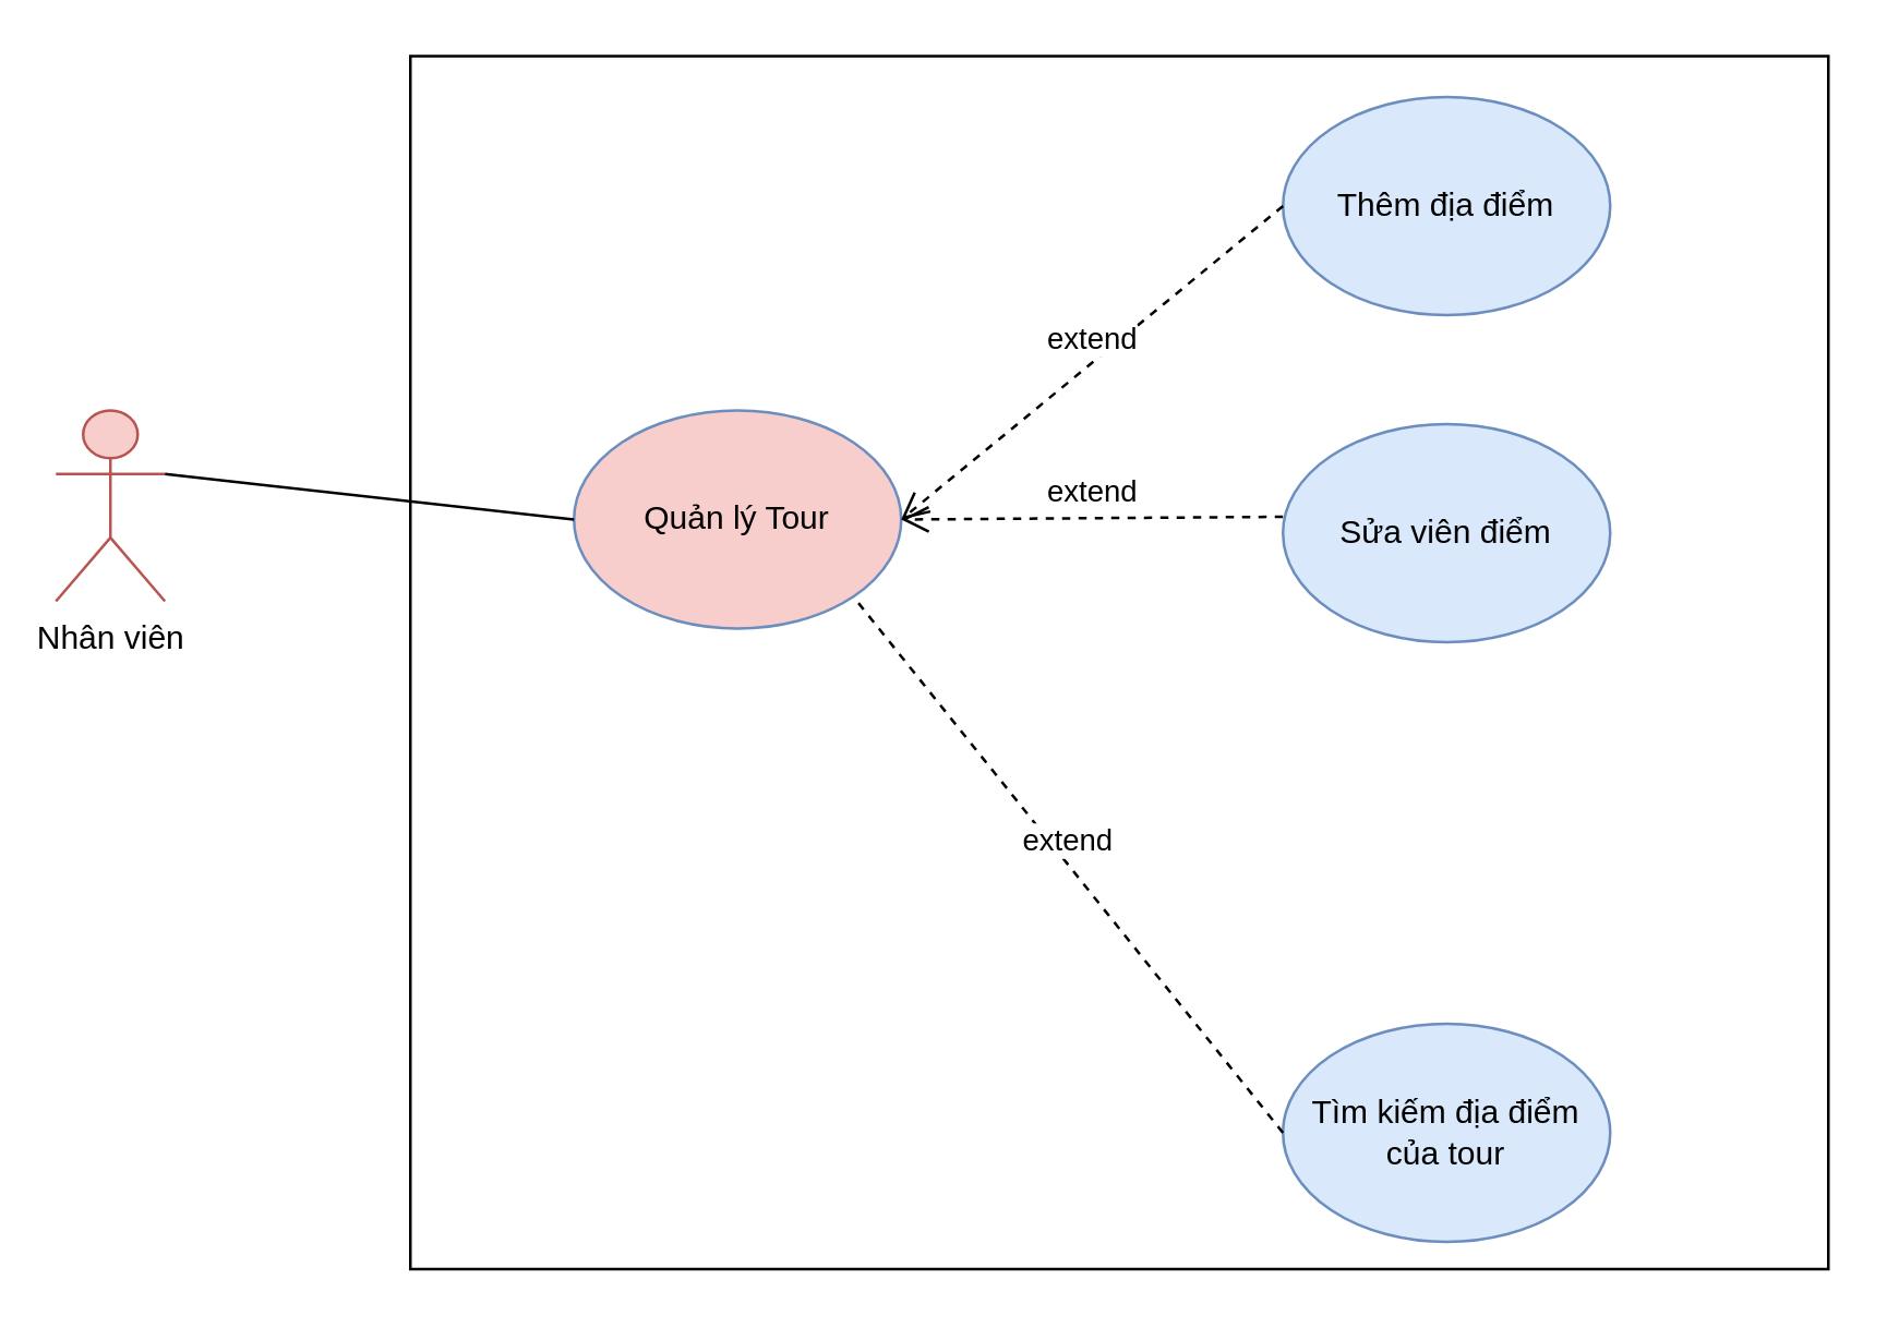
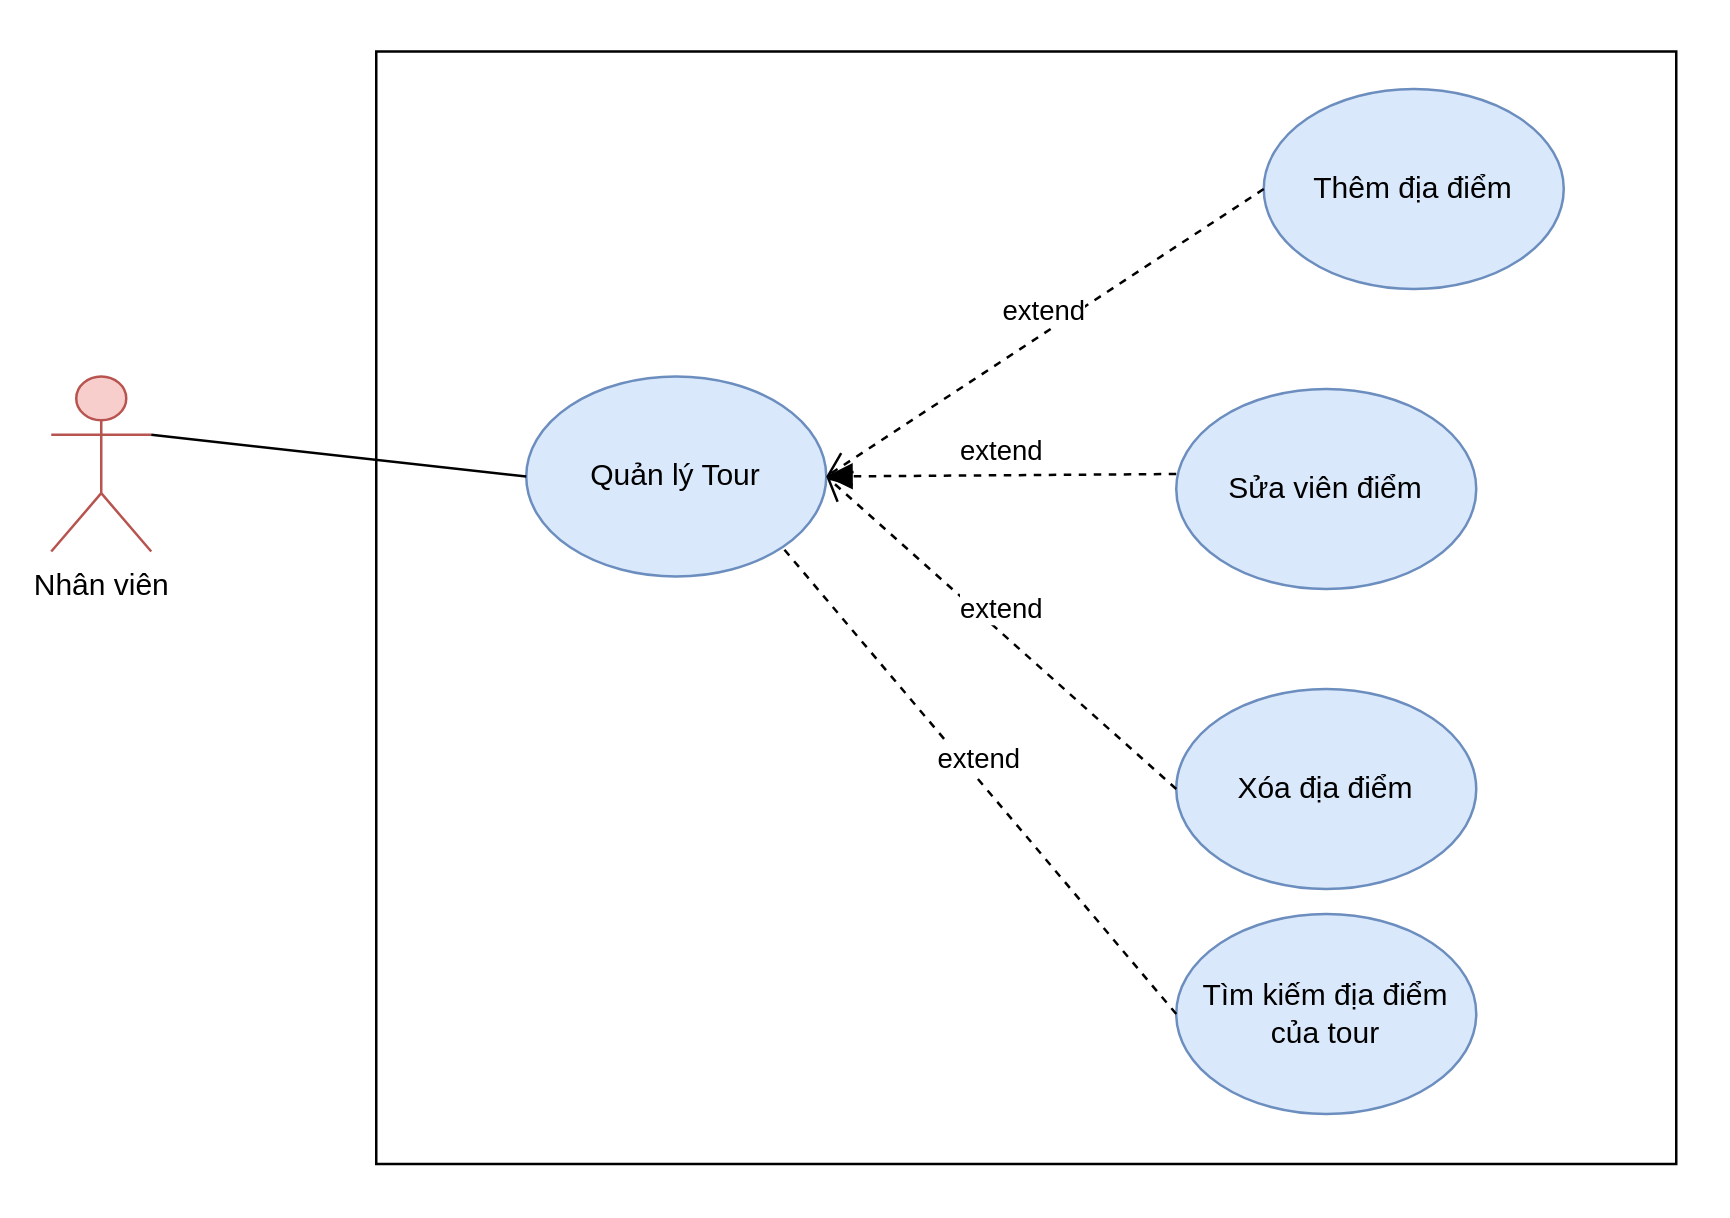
- <mxCell id="5" value="Thêm địa điểm" style="ellipse;whiteSpace=wrap;html=1;fillColor=#dae8fc;strokeColor=#6c8ebf;" parent="1" vertex="1"><mxGeometry x="470" y="35" width="120" height="80" as="geometry" /></mxCell>
+ <mxCell id="5" value="Thêm địa điểm" style="ellipse;whiteSpace=wrap;html=1;fillColor=#dae8fc;strokeColor=#6c8ebf;" parent="1" vertex="1"><mxGeometry x="505" y="35" width="120" height="80" as="geometry" /></mxCell>
- <mxCell id="4" value="Quản lý Tour" style="ellipse;whiteSpace=wrap;html=1;fillColor=#f8cecc;strokeColor=#6c8ebf;" parent="1" vertex="1"><mxGeometry x="210" y="150" width="120" height="80" as="geometry" /></mxCell>
+ <mxCell id="4" value="Quản lý Tour" style="ellipse;whiteSpace=wrap;html=1;fillColor=#dae8fc;strokeColor=#6c8ebf;" parent="1" vertex="1"><mxGeometry x="210" y="150" width="120" height="80" as="geometry" /></mxCell>
- <mxCell id="10" value="extend" style="html=1;verticalAlign=bottom;endArrow=open;dashed=1;endSize=8;exitX=0;exitY=0.425;exitDx=0;exitDy=0;exitPerimeter=0;entryX=1;entryY=0.5;entryDx=0;entryDy=0;" parent="1" source="6" target="4" edge="1"><mxGeometry relative="1" as="geometry"><mxPoint x="470" y="194.5" as="sourcePoint" /><mxPoint x="310" y="195" as="targetPoint" /></mxGeometry></mxCell>
+ <mxCell id="10" value="extend" style="html=1;verticalAlign=bottom;endArrow=block;dashed=1;endSize=8;exitX=0;exitY=0.425;exitDx=0;exitDy=0;exitPerimeter=0;entryX=1;entryY=0.5;entryDx=0;entryDy=0;" parent="1" source="6" target="4" edge="1"><mxGeometry relative="1" as="geometry"><mxPoint x="470" y="194.5" as="sourcePoint" /><mxPoint x="310" y="195" as="targetPoint" /></mxGeometry></mxCell>
+ <mxCell id="11" value="extend" style="html=1;verticalAlign=bottom;endArrow=open;dashed=1;endSize=8;exitX=0;exitY=0.5;exitDx=0;exitDy=0;entryX=1;entryY=0.5;entryDx=0;entryDy=0;" parent="1" source="7" target="4" edge="1"><mxGeometry relative="1" as="geometry"><mxPoint x="480" y="85" as="sourcePoint" /><mxPoint x="320" y="205" as="targetPoint" /></mxGeometry></mxCell>
+ <mxCell id="7" value="Xóa địa điểm" style="ellipse;whiteSpace=wrap;html=1;fillColor=#dae8fc;strokeColor=#6c8ebf;" parent="1" vertex="1"><mxGeometry x="470" y="275" width="120" height="80" as="geometry" /></mxCell>
- <mxCell id="12" value="Tìm kiếm địa điểm của tour" style="ellipse;whiteSpace=wrap;html=1;fillColor=#dae8fc;strokeColor=#6c8ebf;" parent="1" vertex="1"><mxGeometry x="470" y="375" width="120" height="80" as="geometry" /></mxCell>
+ <mxCell id="12" value="Tìm kiếm địa điểm của tour" style="ellipse;whiteSpace=wrap;html=1;fillColor=#dae8fc;strokeColor=#6c8ebf;" parent="1" vertex="1"><mxGeometry x="470" y="365" width="120" height="80" as="geometry" /></mxCell>
